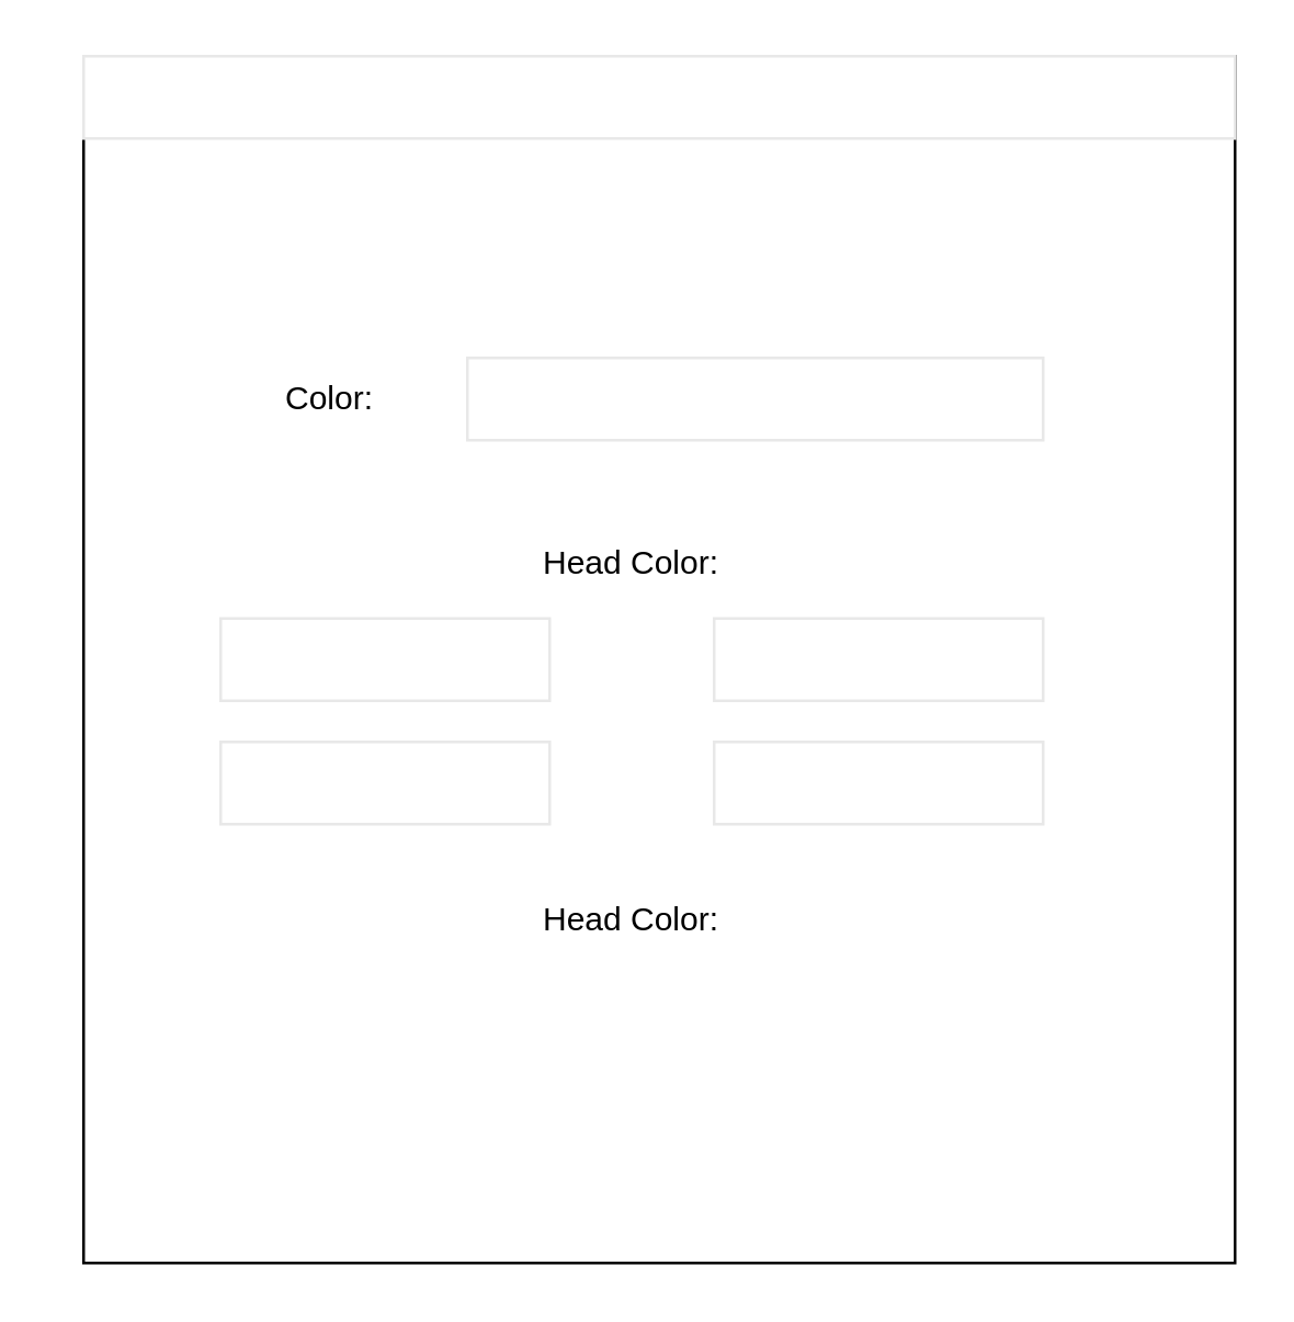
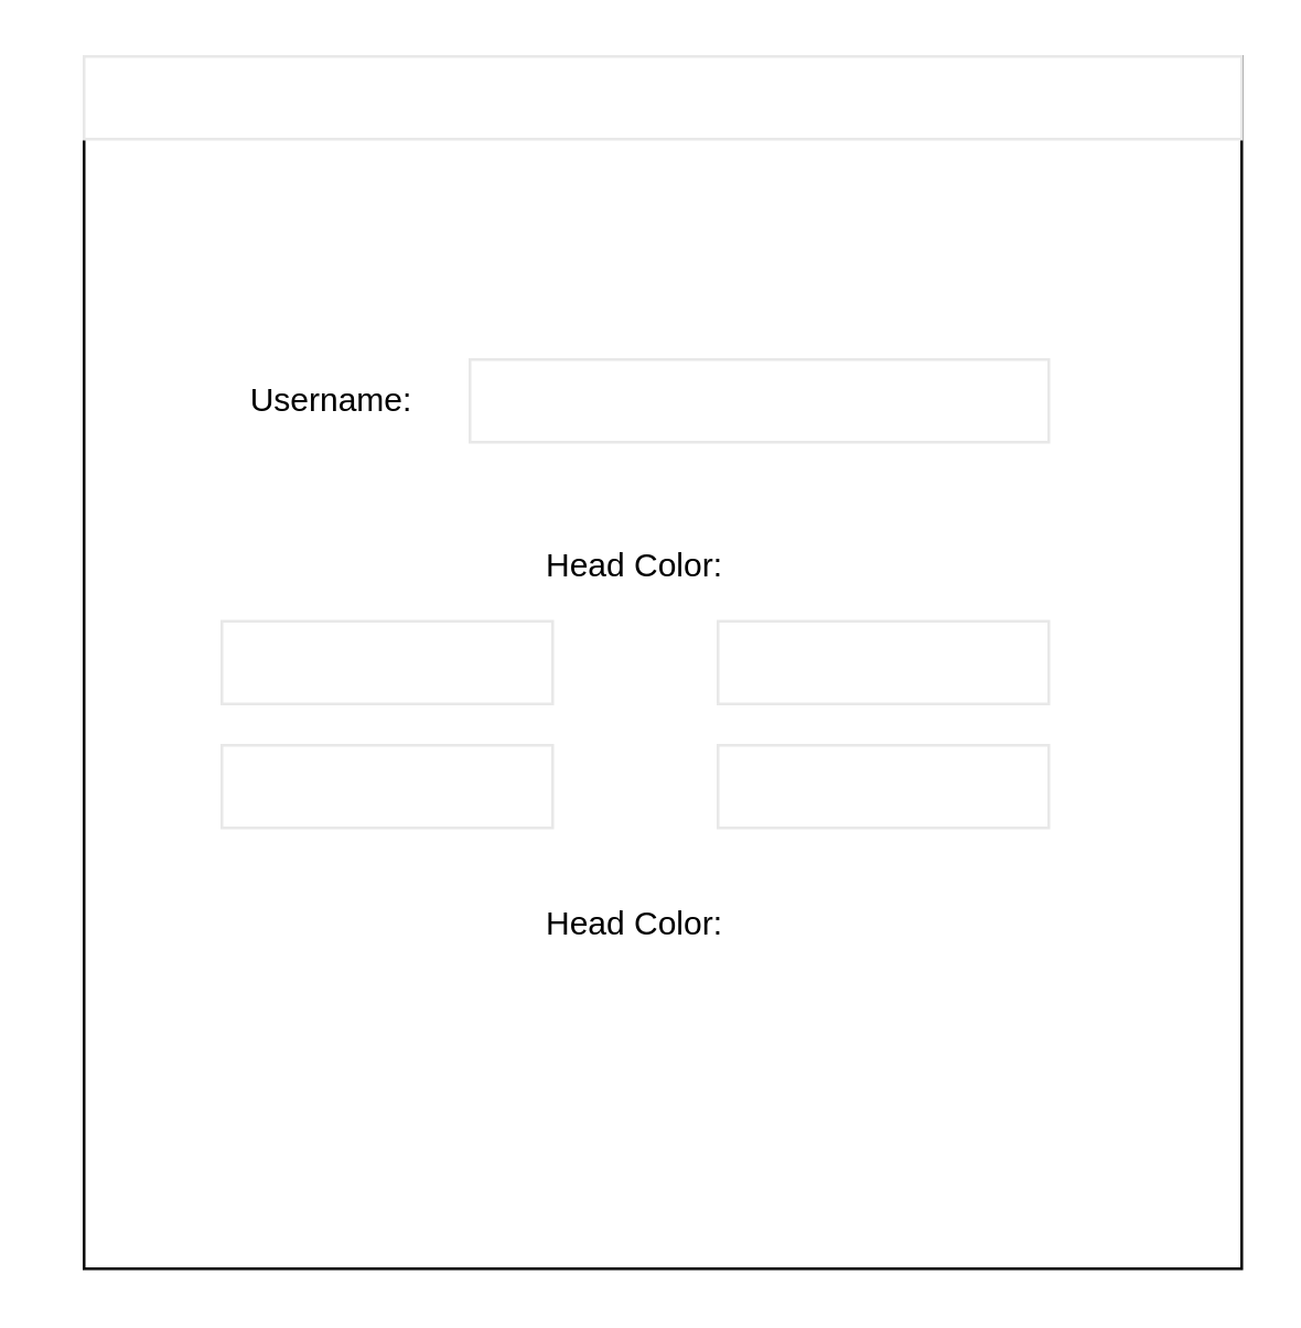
- <mxCell id="4" value="Color:" style="text;strokeColor=none;align=center;fillColor=none;html=1;verticalAlign=middle;whiteSpace=wrap;rounded=0;" vertex="1" parent="1"><mxGeometry x="20" y="130" width="200" height="30" as="geometry" /></mxCell>
+ <mxCell id="4" value="Username:" style="text;strokeColor=none;align=center;fillColor=none;html=1;verticalAlign=middle;whiteSpace=wrap;rounded=0;" vertex="1" parent="1"><mxGeometry x="20" y="130" width="200" height="30" as="geometry" /></mxCell>
